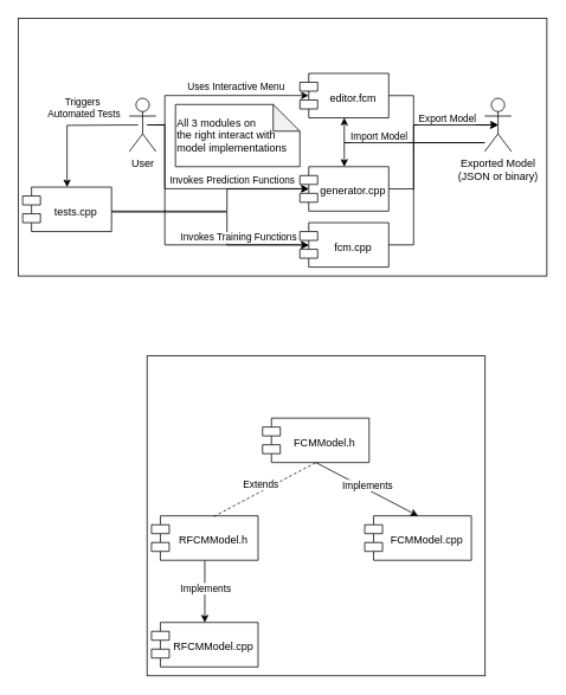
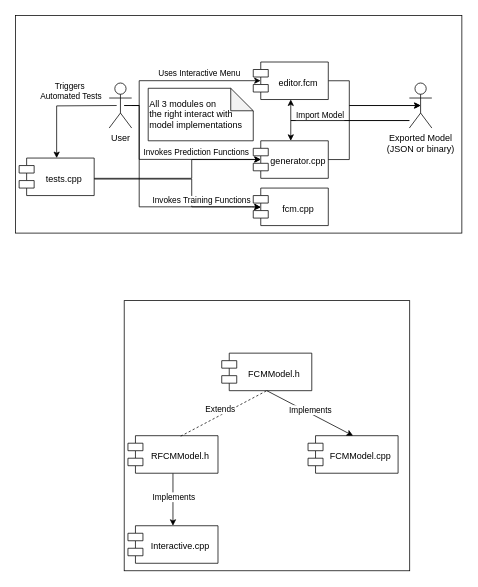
- <mxCell id="26" style="edgeStyle=orthogonalEdgeStyle;rounded=0;orthogonalLoop=1;jettySize=auto;html=1;exitX=1;exitY=0.5;exitDx=0;exitDy=0;entryX=0.5;entryY=0.5;entryDx=0;entryDy=0;entryPerimeter=0;" edge="1" parent="1" source="18" target="13"><mxGeometry relative="1" as="geometry"><Array as="points"><mxPoint x="465" y="275" /><mxPoint x="465" y="140" /></Array></mxGeometry></mxCell>
- <mxCell id="27" value="Export Model" style="edgeLabel;html=1;align=center;verticalAlign=middle;resizable=0;points=[];" vertex="1" connectable="0" parent="26"><mxGeometry x="0.552" y="-1" relative="1" as="geometry"><mxPoint y="-9" as="offset" /></mxGeometry></mxCell>
- <mxCell id="28" value="&lt;div&gt;&lt;br&gt;&lt;/div&gt;&lt;div&gt;RFCMModel.cpp&lt;/div&gt;" style="shape=module;align=left;spacingLeft=20;align=center;verticalAlign=top;whiteSpace=wrap;html=1;" vertex="1" parent="1"><mxGeometry x="170" y="700" width="120" height="50" as="geometry" /></mxCell>
+ <mxCell id="28" value="&lt;div&gt;&lt;br&gt;&lt;/div&gt;&lt;div&gt;Interactive.cpp&lt;/div&gt;" style="shape=module;align=left;spacingLeft=20;align=center;verticalAlign=top;whiteSpace=wrap;html=1;" vertex="1" parent="1"><mxGeometry x="170" y="700" width="120" height="50" as="geometry" /></mxCell>
